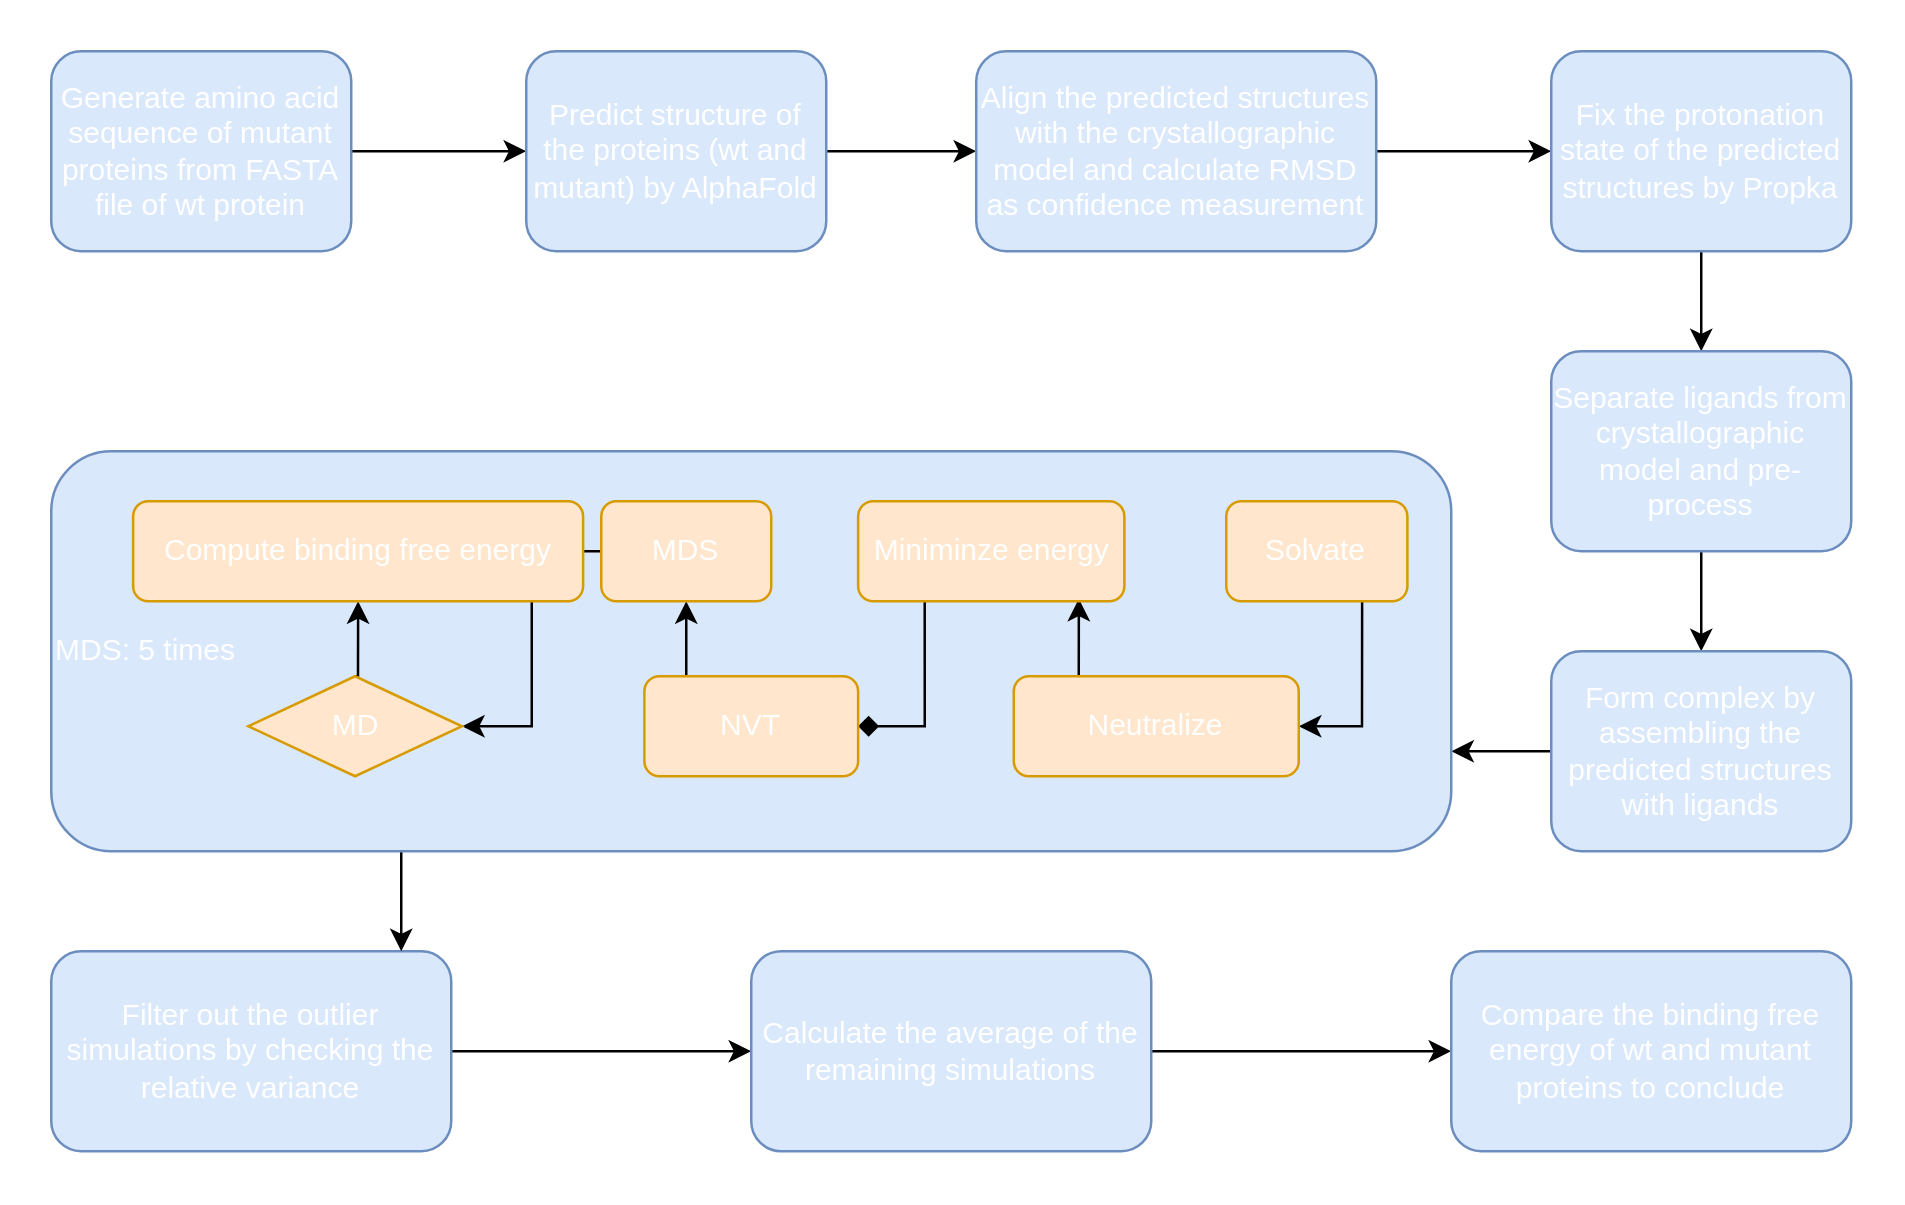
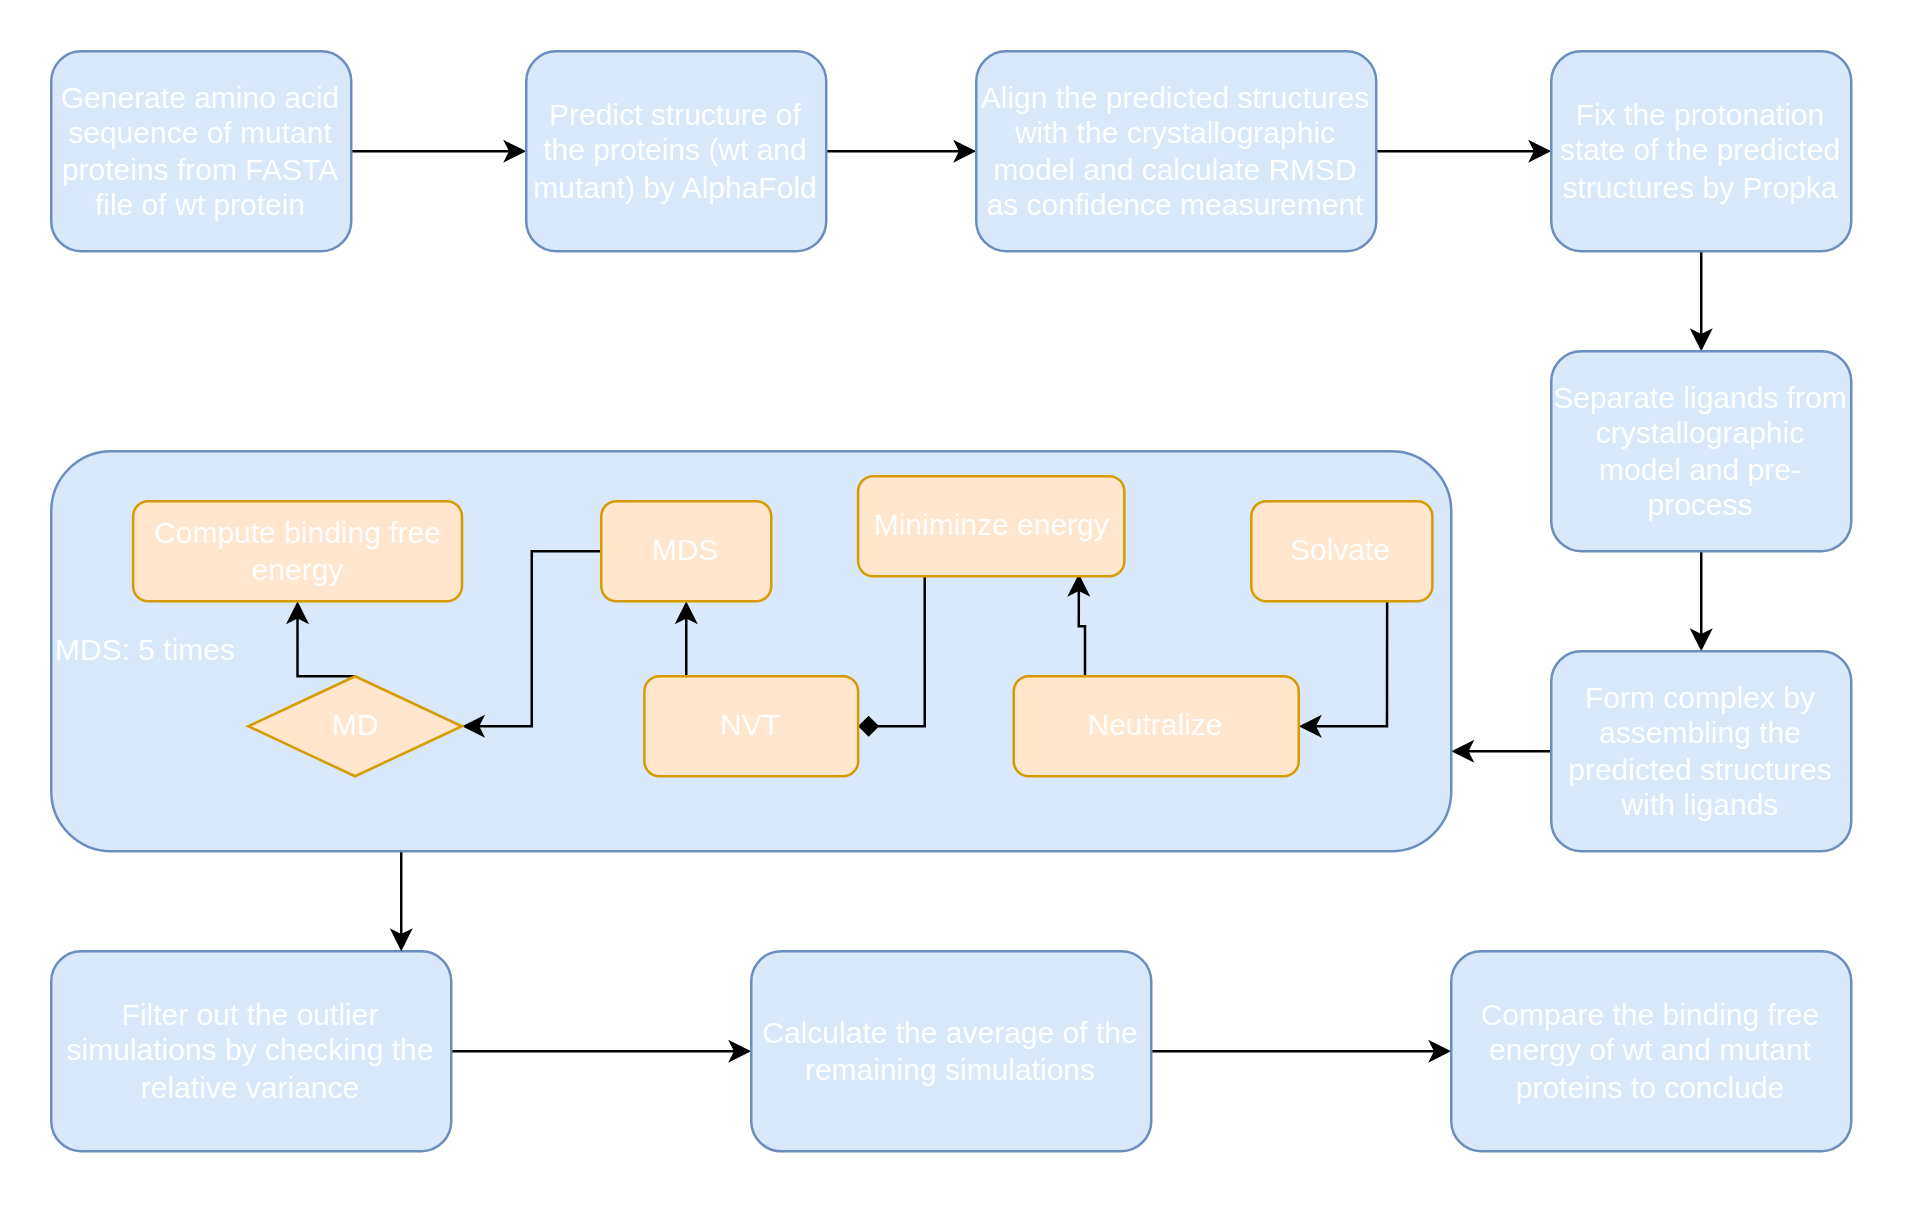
- <mxCell id="33" value="Compute binding free energy" style="rounded=1;whiteSpace=wrap;html=1;container=0;fillColor=#ffe6cc;strokeColor=#d79b00;fontColor=#FFFFFF;" vertex="1" parent="1"><mxGeometry x="52.747" y="200" width="180" height="40" as="geometry" /></mxCell>
+ <mxCell id="33" value="Compute binding free energy" style="rounded=1;whiteSpace=wrap;html=1;container=0;fillColor=#ffe6cc;strokeColor=#d79b00;fontColor=#FFFFFF;" vertex="1" parent="1"><mxGeometry x="52.747" y="200" width="131.538" height="40" as="geometry" /></mxCell>
- <mxCell id="26" value="Miniminze energy" style="rounded=1;whiteSpace=wrap;html=1;container=0;fillColor=#ffe6cc;strokeColor=#d79b00;fontColor=#FFFFFF;" vertex="1" parent="1"><mxGeometry x="342.75" y="200" width="106.5" height="40" as="geometry" /></mxCell>
+ <mxCell id="26" value="Miniminze energy" style="rounded=1;whiteSpace=wrap;html=1;container=0;fillColor=#ffe6cc;strokeColor=#d79b00;fontColor=#FFFFFF;" vertex="1" parent="1"><mxGeometry x="342.75" y="190" width="106.5" height="40" as="geometry" /></mxCell>
- <mxCell id="22" value="Solvate" style="rounded=1;whiteSpace=wrap;html=1;container=0;fillColor=#ffe6cc;strokeColor=#d79b00;fontColor=#FFFFFF;" vertex="1" parent="1"><mxGeometry x="490" y="200" width="72.46" height="40" as="geometry" /></mxCell>
+ <mxCell id="22" value="Solvate" style="rounded=1;whiteSpace=wrap;html=1;container=0;fillColor=#ffe6cc;strokeColor=#d79b00;fontColor=#FFFFFF;" vertex="1" parent="1"><mxGeometry x="500" y="200" width="72.46" height="40" as="geometry" /></mxCell>
